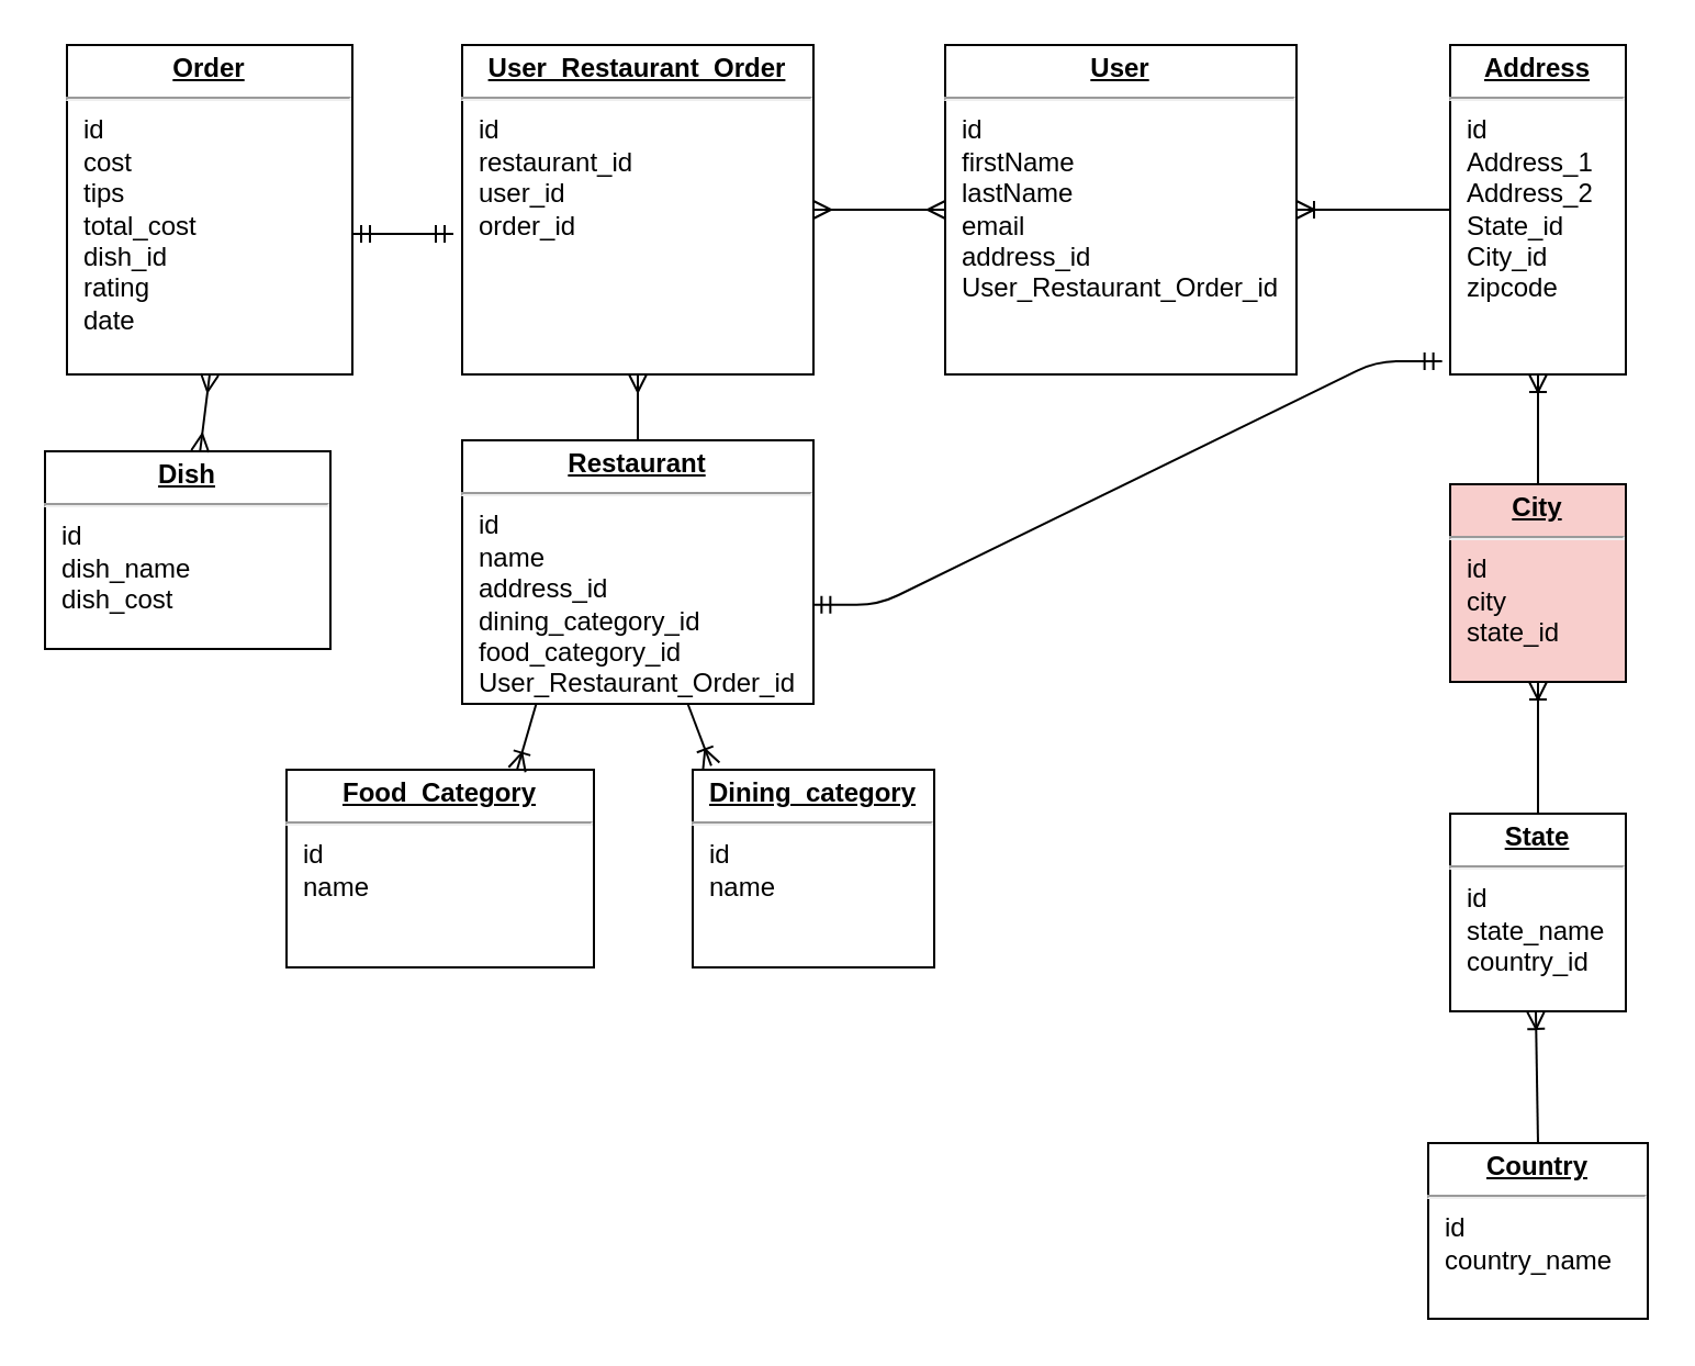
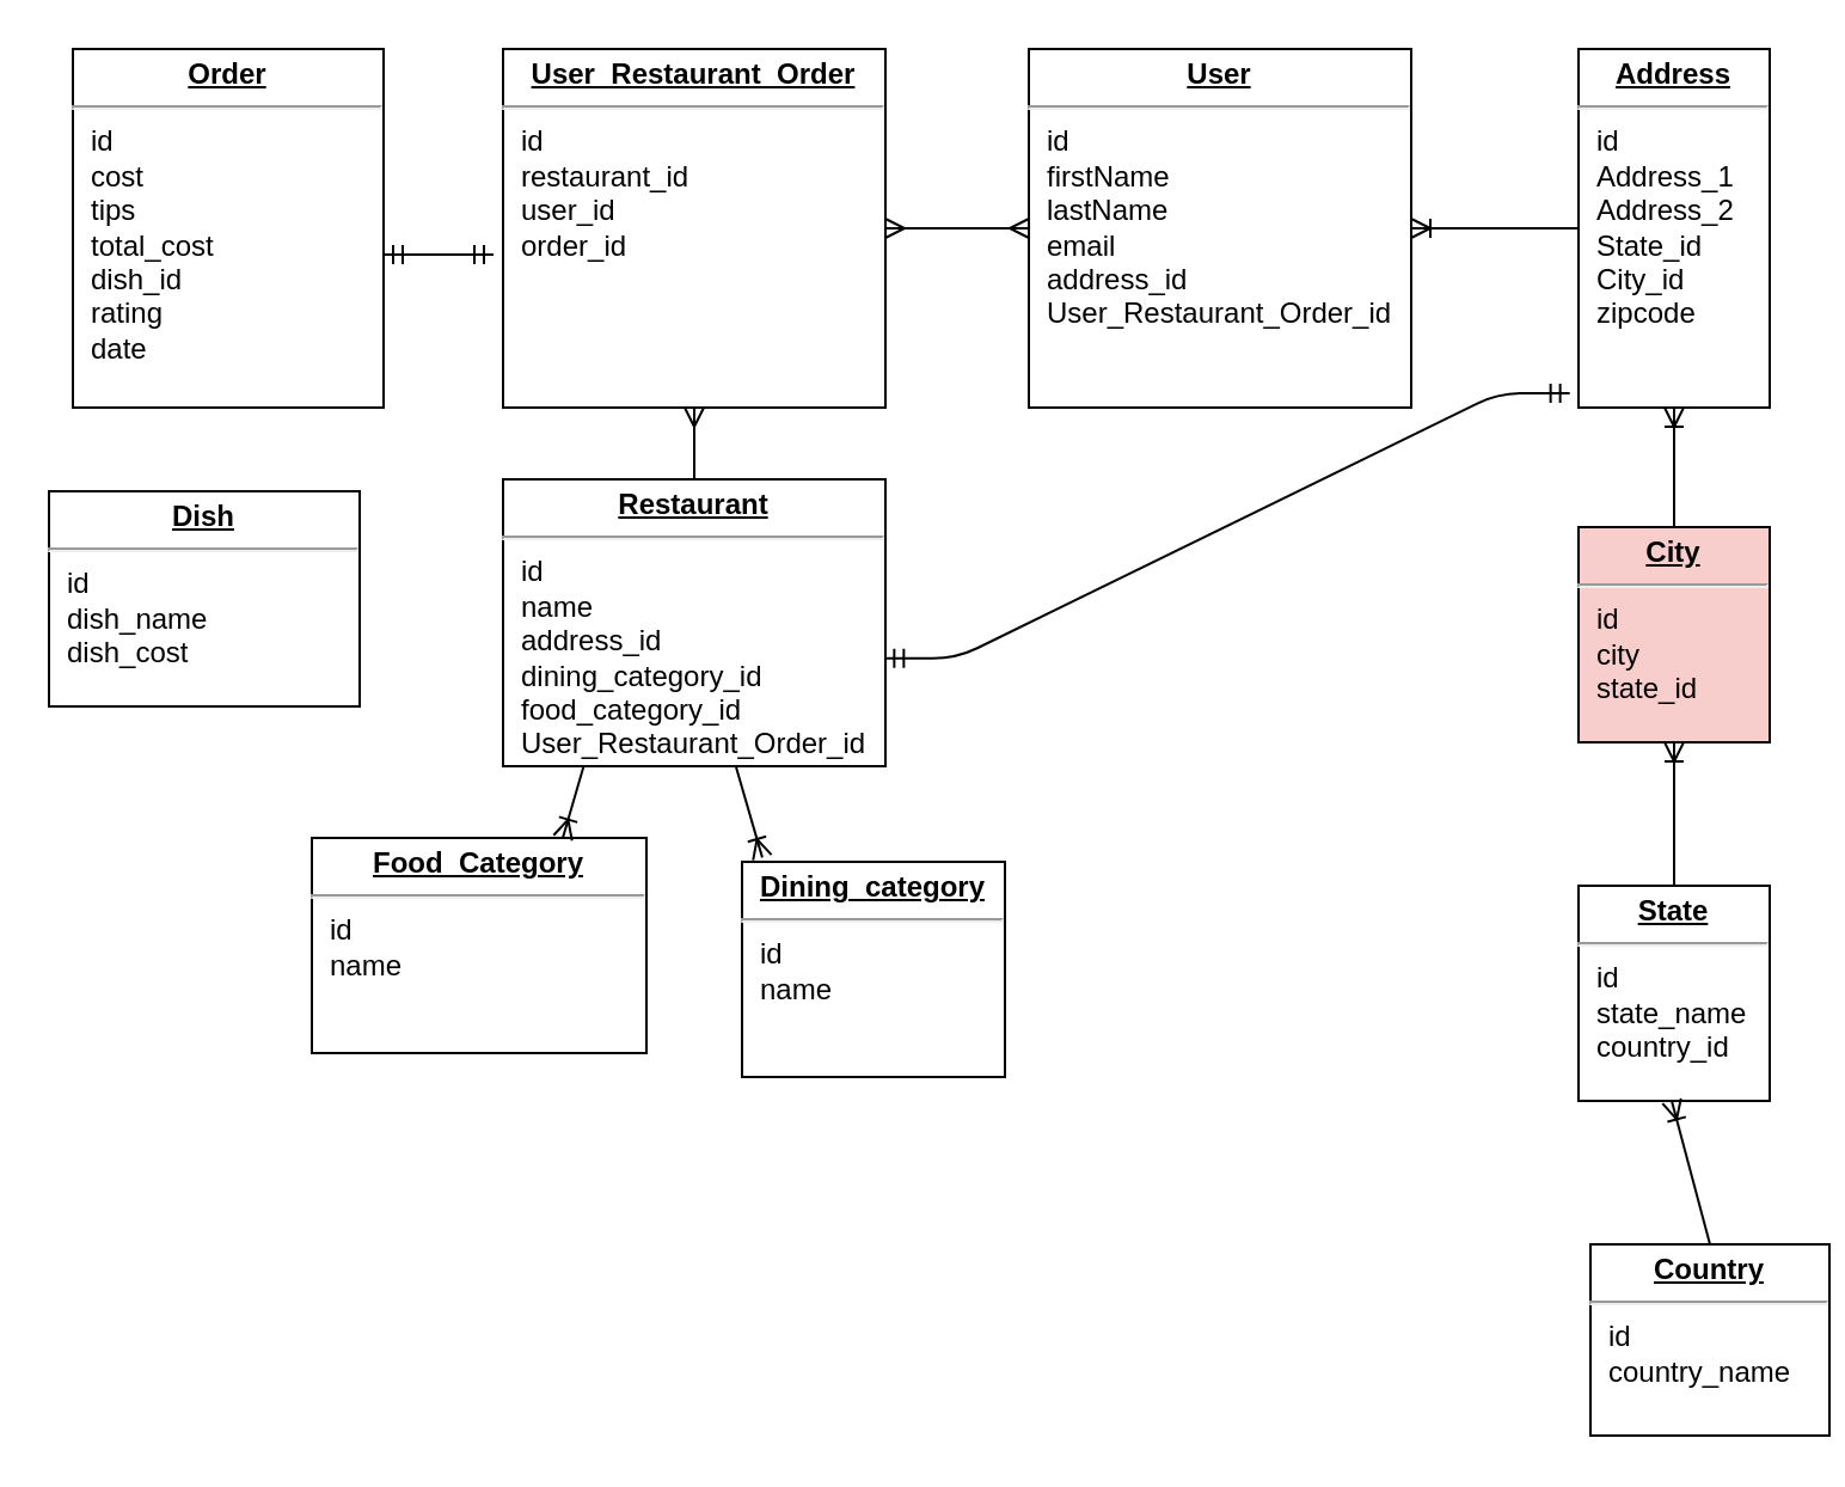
- <mxCell id="23" value="" style="fontSize=12;html=1;endArrow=ERmany;startArrow=ERmany;entryX=0.5;entryY=1;entryDx=0;entryDy=0;" parent="1" source="11" target="3" edge="1"><mxGeometry width="100" height="100" relative="1" as="geometry"><mxPoint x="40" y="390" as="sourcePoint" /><mxPoint x="140" y="290" as="targetPoint" /></mxGeometry></mxCell>
- <mxCell id="9" value="&lt;p style=&quot;margin: 0px ; margin-top: 4px ; text-align: center ; text-decoration: underline&quot;&gt;&lt;b&gt;Dining_category&lt;/b&gt;&lt;/p&gt;&lt;hr&gt;&lt;p style=&quot;margin: 0px ; margin-left: 8px&quot;&gt;id&lt;/p&gt;&lt;p style=&quot;margin: 0px ; margin-left: 8px&quot;&gt;name&lt;br&gt;&lt;/p&gt;&lt;div&gt;&lt;b&gt;&lt;br&gt;&lt;/b&gt;&lt;/div&gt;" style="verticalAlign=top;align=left;overflow=fill;fontSize=12;fontFamily=Helvetica;html=1;" parent="1" vertex="1"><mxGeometry x="315" y="350" width="110" height="90" as="geometry" /></mxCell>
+ <mxCell id="9" value="&lt;p style=&quot;margin: 0px ; margin-top: 4px ; text-align: center ; text-decoration: underline&quot;&gt;&lt;b&gt;Dining_category&lt;/b&gt;&lt;/p&gt;&lt;hr&gt;&lt;p style=&quot;margin: 0px ; margin-left: 8px&quot;&gt;id&lt;/p&gt;&lt;p style=&quot;margin: 0px ; margin-left: 8px&quot;&gt;name&lt;br&gt;&lt;/p&gt;&lt;div&gt;&lt;b&gt;&lt;br&gt;&lt;/b&gt;&lt;/div&gt;" style="verticalAlign=top;align=left;overflow=fill;fontSize=12;fontFamily=Helvetica;html=1;" parent="1" vertex="1"><mxGeometry x="310" y="360" width="110" height="90" as="geometry" /></mxCell>
- <mxCell id="10" value="&lt;p style=&quot;margin: 0px ; margin-top: 4px ; text-align: center ; text-decoration: underline&quot;&gt;&lt;b&gt;Country&lt;/b&gt;&lt;/p&gt;&lt;hr&gt;&lt;p style=&quot;margin: 0px ; margin-left: 8px&quot;&gt;id&lt;/p&gt;&lt;p style=&quot;margin: 0px ; margin-left: 8px&quot;&gt;&lt;span&gt;country_name&lt;/span&gt;&lt;/p&gt;&lt;p style=&quot;margin: 0px ; margin-left: 8px&quot;&gt;&lt;br&gt;&lt;/p&gt;" style="verticalAlign=top;align=left;overflow=fill;fontSize=12;fontFamily=Helvetica;html=1;" parent="1" vertex="1"><mxGeometry x="650" y="520" width="100" height="80" as="geometry" /></mxCell>
+ <mxCell id="10" value="&lt;p style=&quot;margin: 0px ; margin-top: 4px ; text-align: center ; text-decoration: underline&quot;&gt;&lt;b&gt;Country&lt;/b&gt;&lt;/p&gt;&lt;hr&gt;&lt;p style=&quot;margin: 0px ; margin-left: 8px&quot;&gt;id&lt;/p&gt;&lt;p style=&quot;margin: 0px ; margin-left: 8px&quot;&gt;&lt;span&gt;country_name&lt;/span&gt;&lt;/p&gt;&lt;p style=&quot;margin: 0px ; margin-left: 8px&quot;&gt;&lt;br&gt;&lt;/p&gt;" style="verticalAlign=top;align=left;overflow=fill;fontSize=12;fontFamily=Helvetica;html=1;" parent="1" vertex="1"><mxGeometry x="665" y="520" width="100" height="80" as="geometry" /></mxCell>
